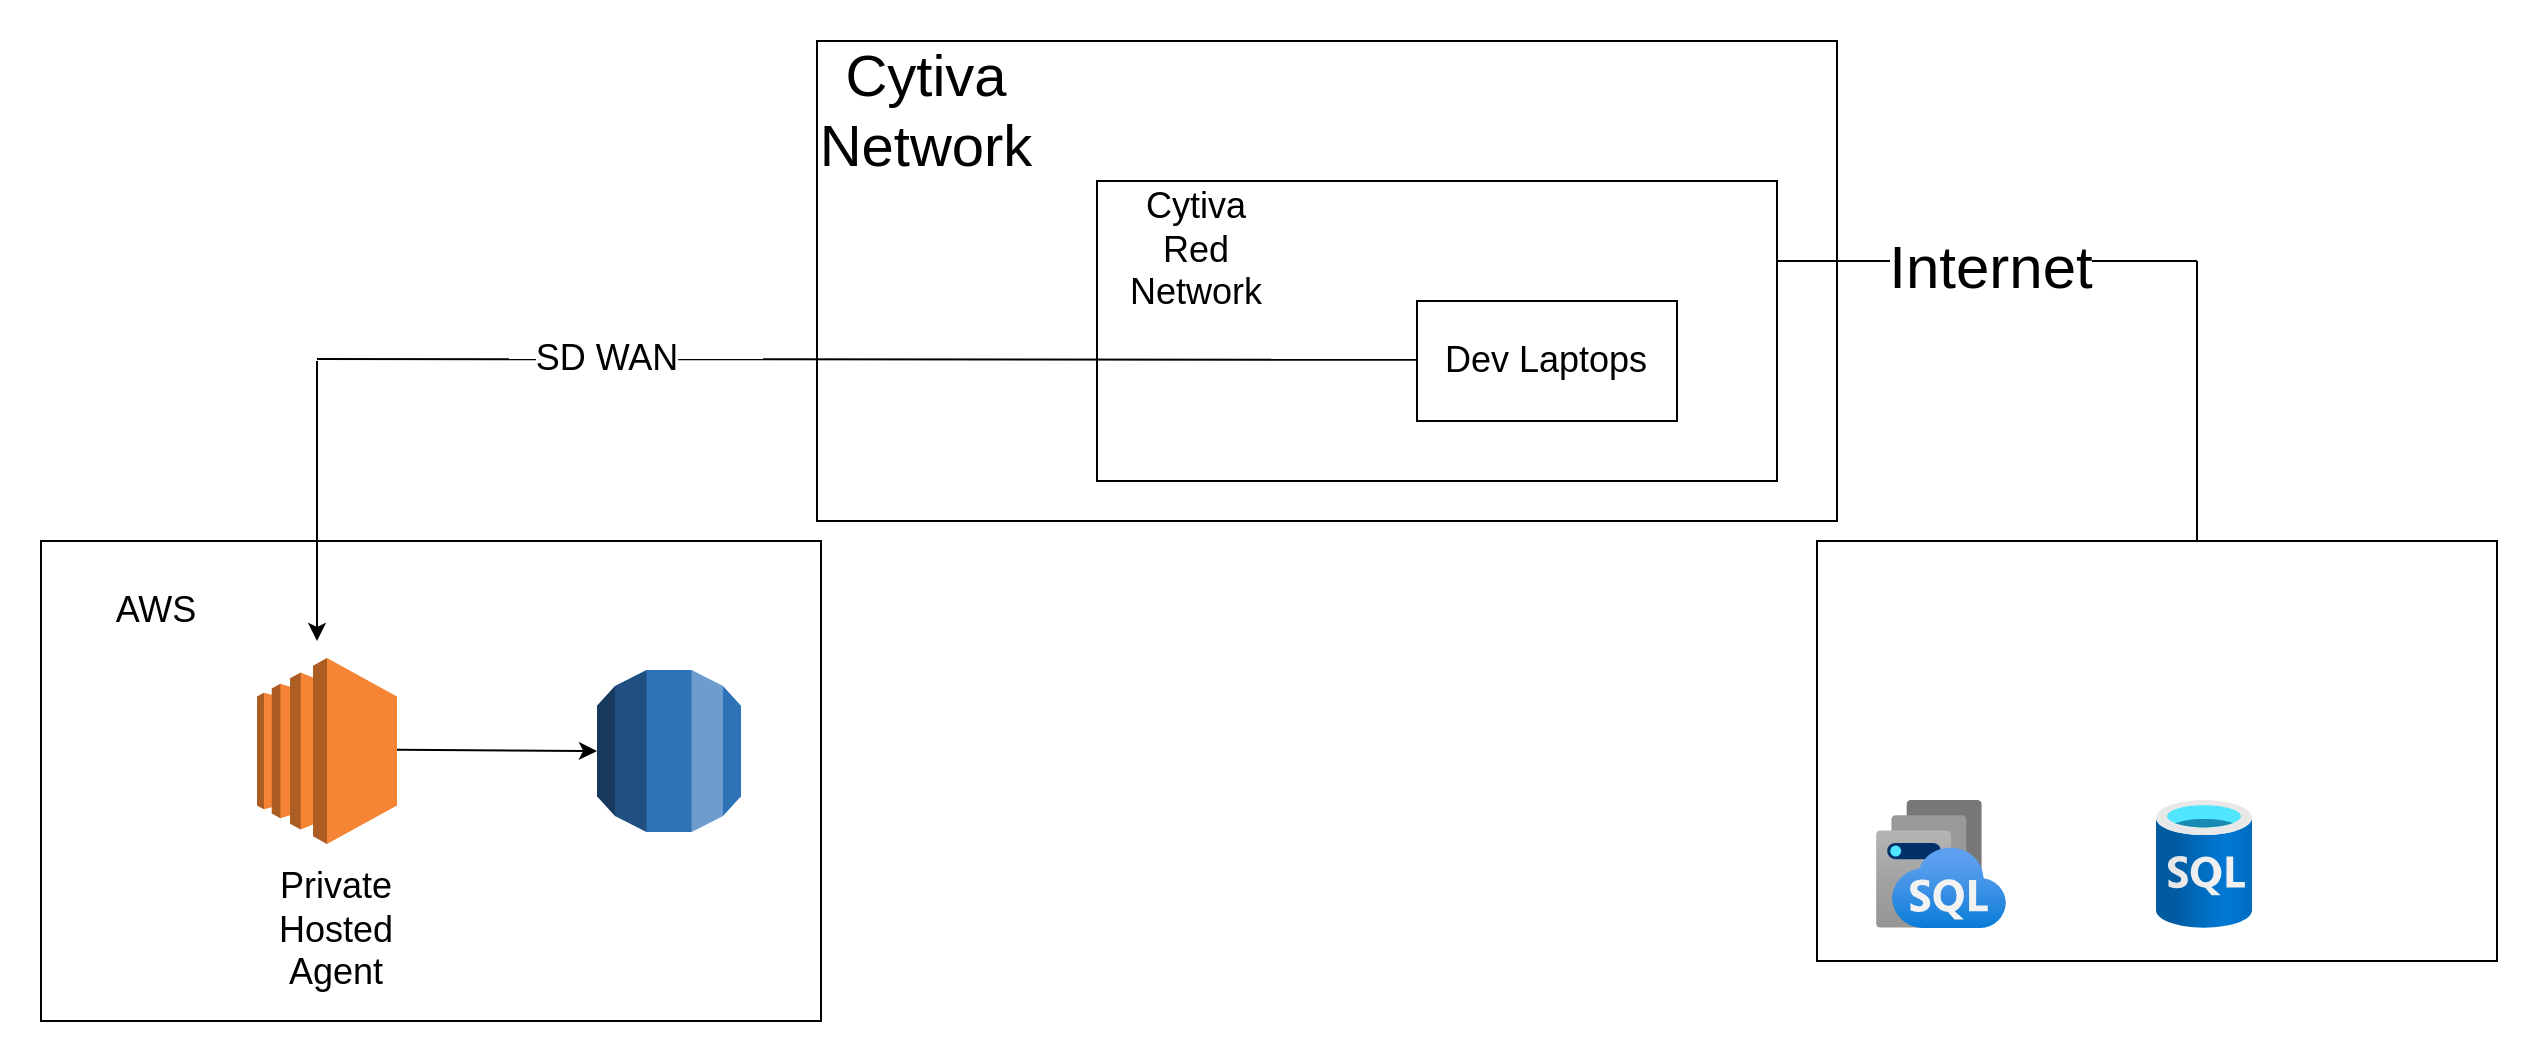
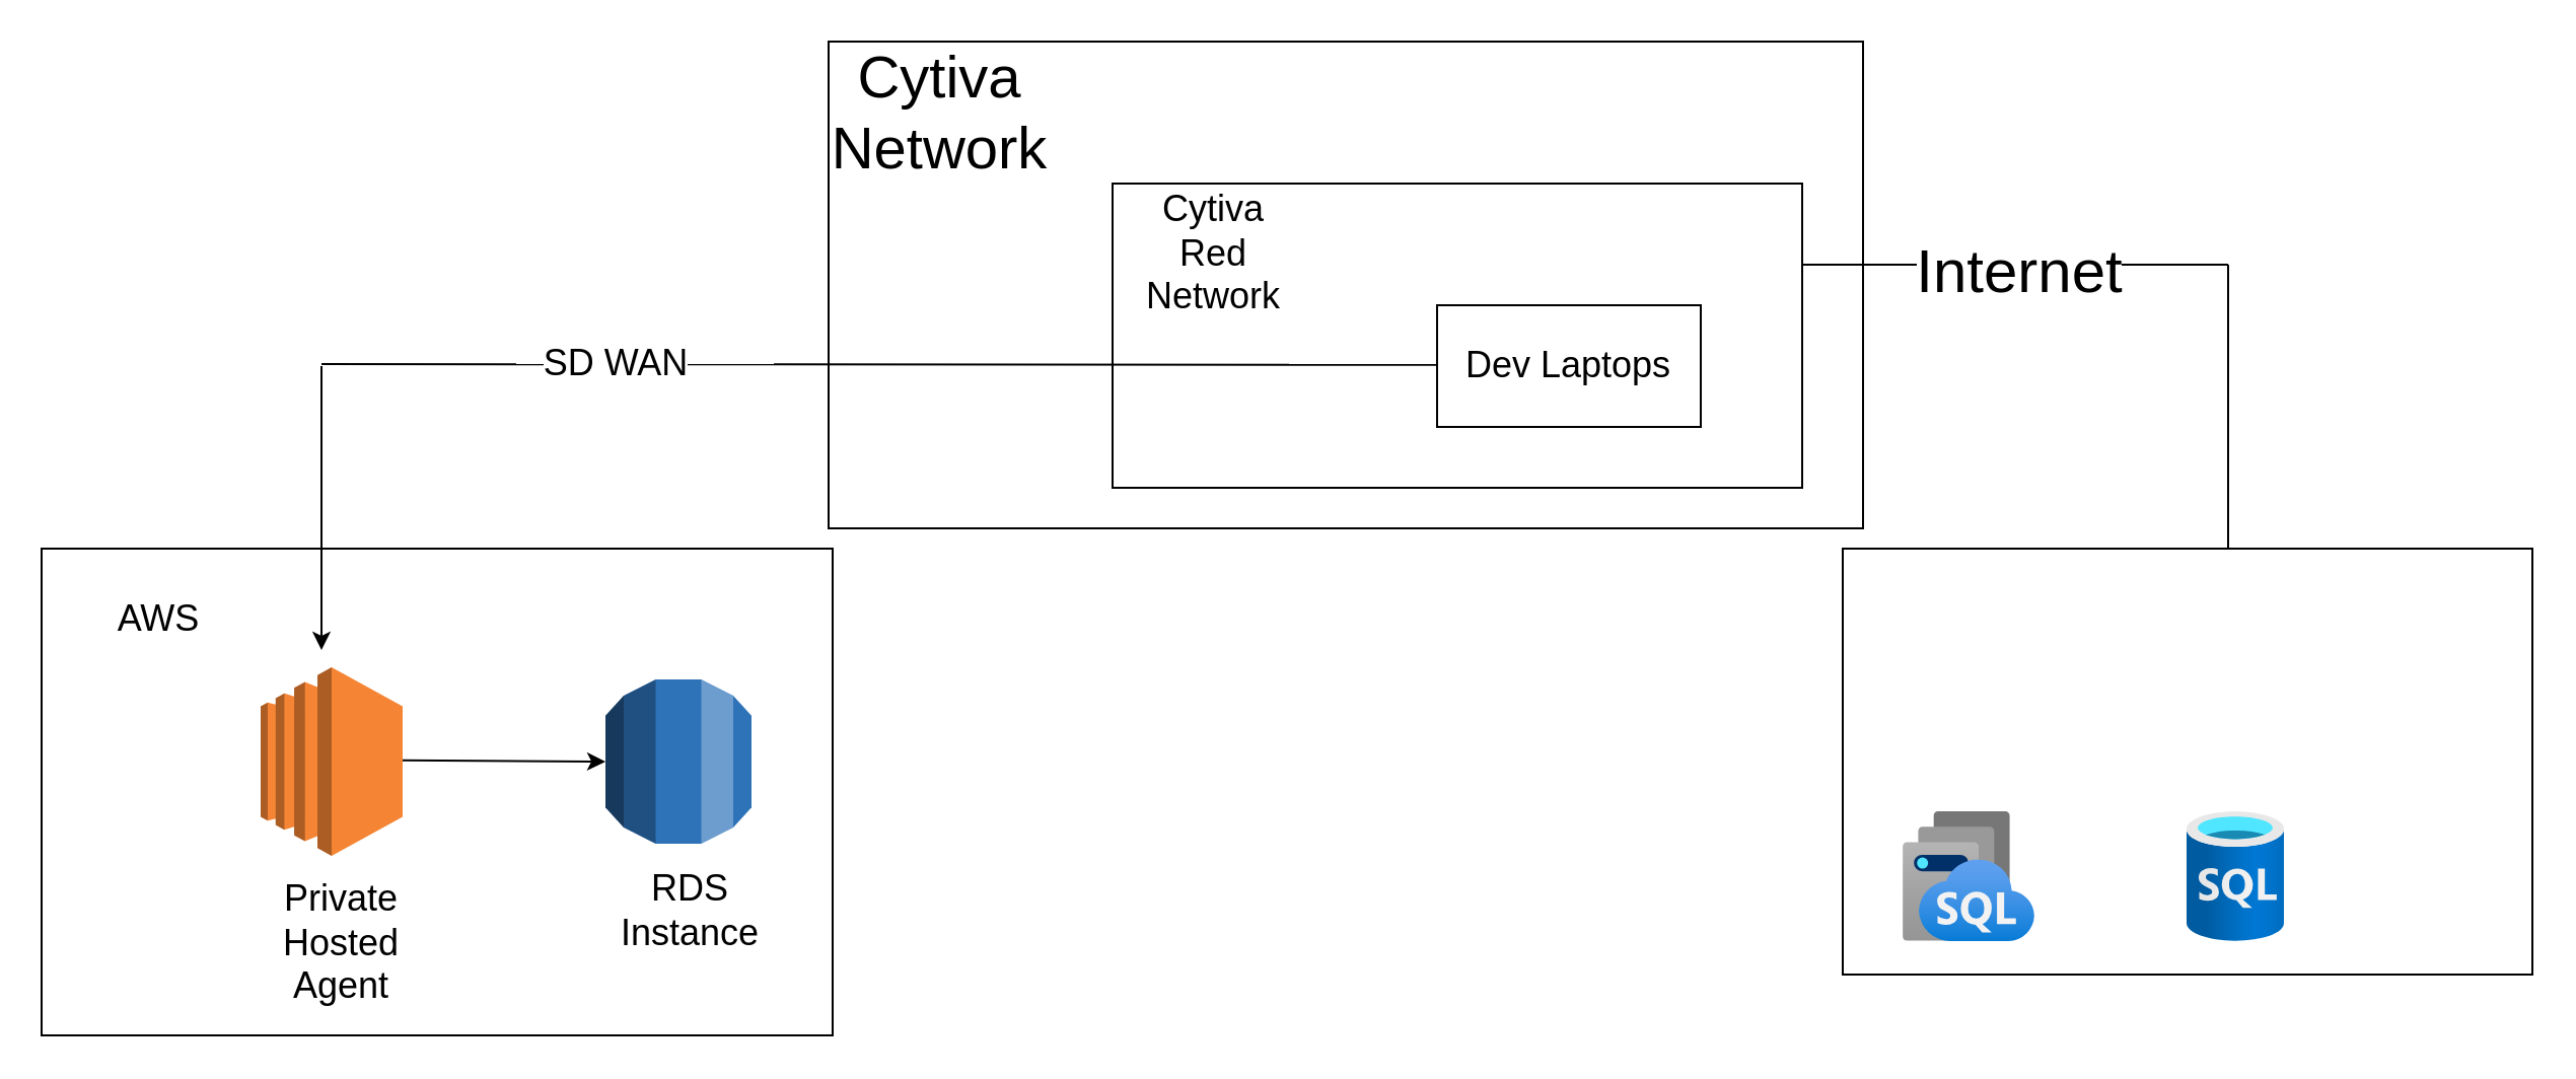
+ <mxCell id="17" value="RDS Instance" style="text;html=1;strokeColor=none;fillColor=none;align=center;verticalAlign=middle;whiteSpace=wrap;rounded=0;fontSize=18;" vertex="1" parent="1"><mxGeometry x="310" y="434" width="60" height="30" as="geometry" /></mxCell>
